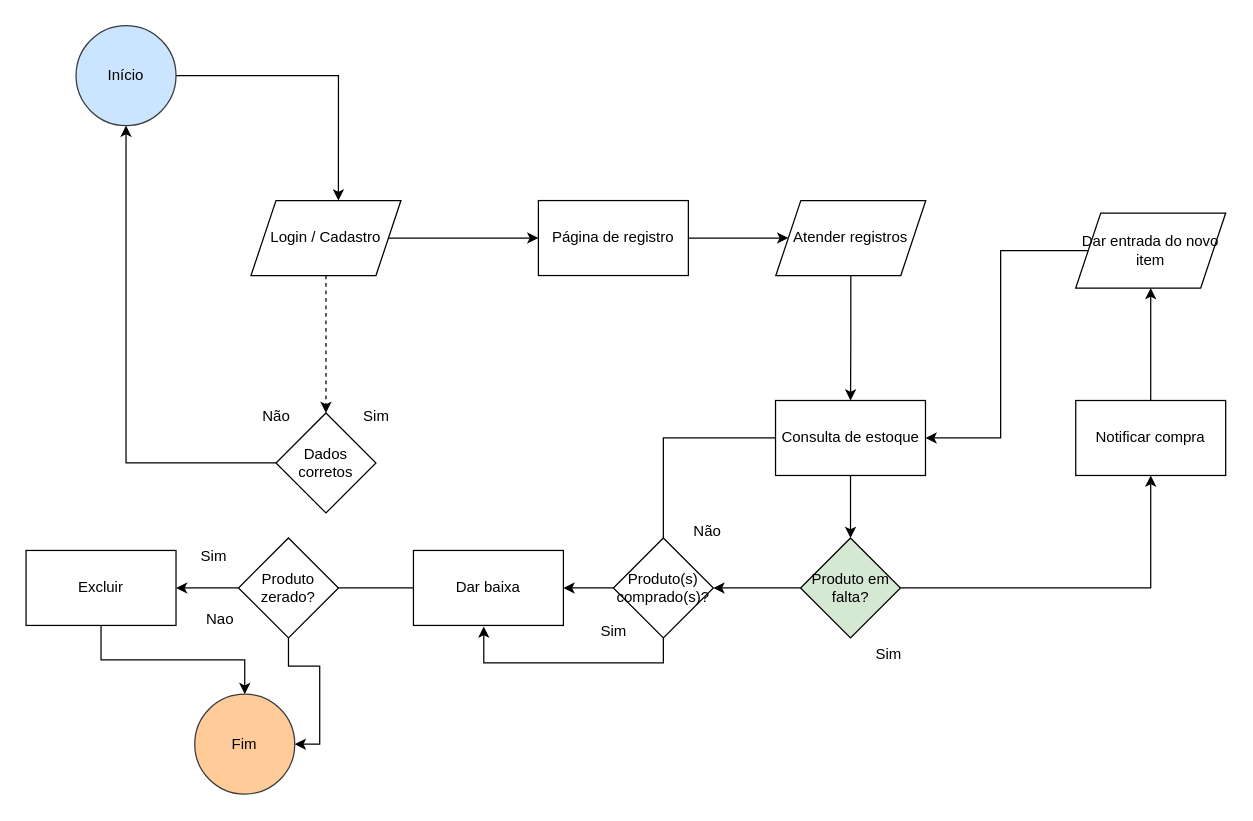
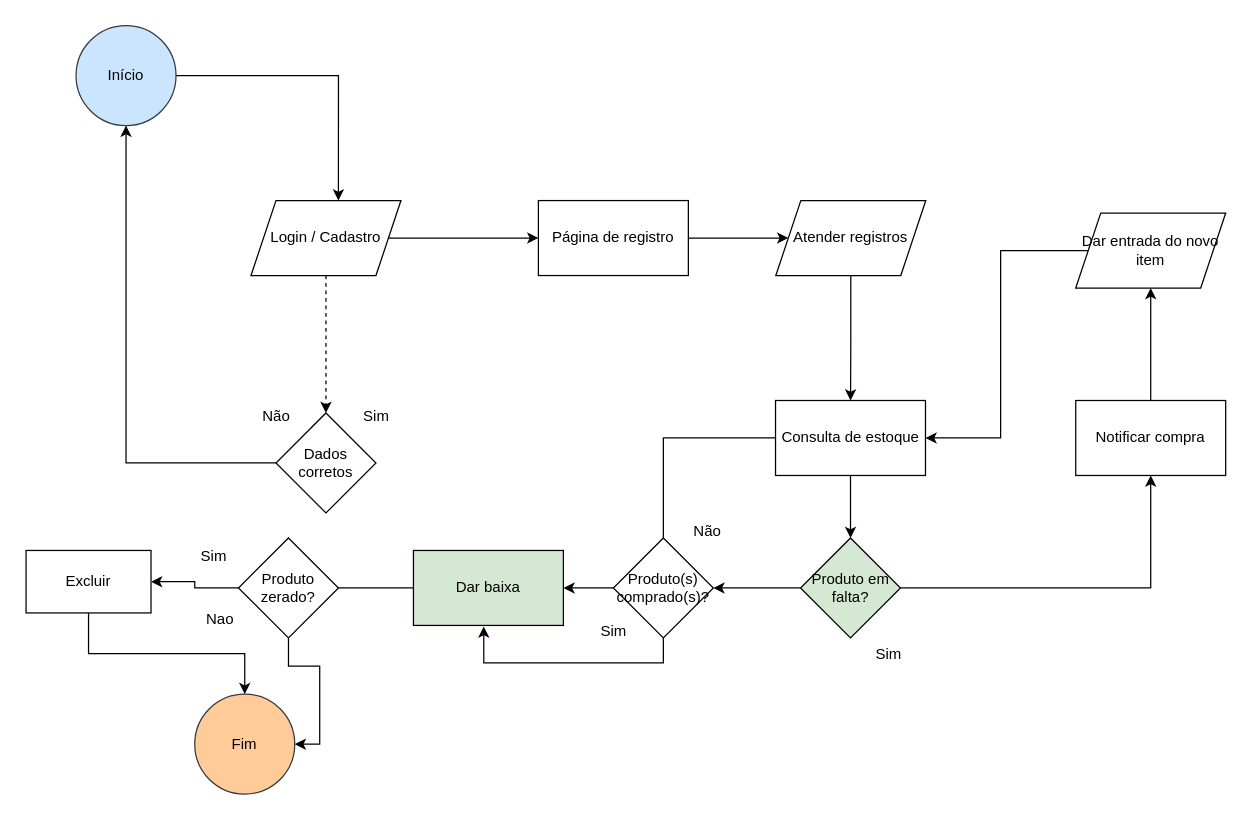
- <mxCell id="39" value="Excluir" style="rounded=0;whiteSpace=wrap;html=1;" vertex="1" parent="1"><mxGeometry x="20" y="440" width="120" height="60" as="geometry" /></mxCell>
+ <mxCell id="39" value="Excluir" style="rounded=0;whiteSpace=wrap;html=1;" vertex="1" parent="1"><mxGeometry x="20" y="440" width="100" height="50" as="geometry" /></mxCell>
- <mxCell id="28" value="Dar baixa" style="rounded=0;whiteSpace=wrap;html=1;" vertex="1" parent="1"><mxGeometry x="330" y="440" width="120" height="60" as="geometry" /></mxCell>
+ <mxCell id="28" value="Dar baixa" style="rounded=0;whiteSpace=wrap;html=1;fillColor=#d5e8d4;" vertex="1" parent="1"><mxGeometry x="330" y="440" width="120" height="60" as="geometry" /></mxCell>
